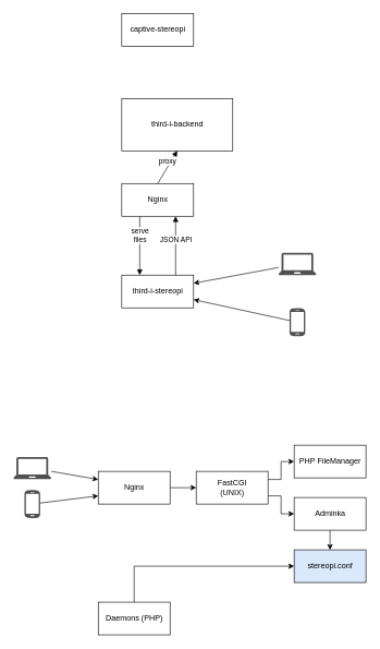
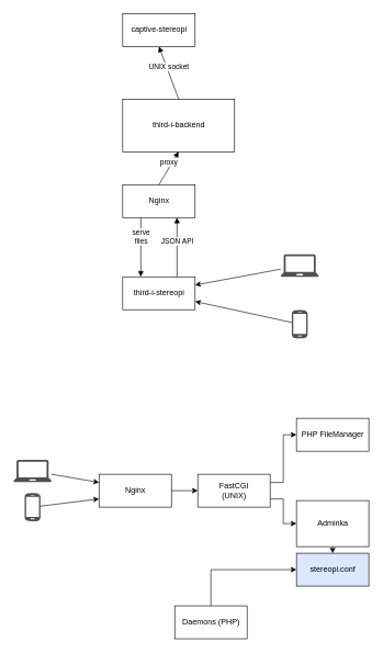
+ <mxCell id="5" value="UNIX socket" style="html=1;verticalAlign=bottom;endArrow=block;entryX=0.5;entryY=1;entryDx=0;entryDy=0;exitX=0.5;exitY=0;exitDx=0;exitDy=0;" parent="1" source="4" target="3" edge="1"><mxGeometry width="80" relative="1" as="geometry"><mxPoint x="426" y="100" as="sourcePoint" /><mxPoint x="486" y="160" as="targetPoint" /></mxGeometry></mxCell>
- <mxCell id="17" value="PHP FileManager" style="html=1;" parent="1" vertex="1"><mxGeometry x="450" y="680" width="110" height="50" as="geometry" /></mxCell>
+ <mxCell id="17" value="PHP FileManager" style="html=1;" parent="1" vertex="1"><mxGeometry x="450" y="635" width="110" height="50" as="geometry" /></mxCell>
- <mxCell id="19" value="Adminka" style="html=1;" parent="1" vertex="1"><mxGeometry x="450" y="760" width="110" height="50" as="geometry" /></mxCell>
+ <mxCell id="19" value="Adminka" style="html=1;" parent="1" vertex="1"><mxGeometry x="450" y="760" width="110" height="70" as="geometry" /></mxCell>
- <mxCell id="21" value="Daemons (PHP)" style="html=1;" parent="1" vertex="1"><mxGeometry x="150" y="920" width="110" height="50" as="geometry" /></mxCell>
+ <mxCell id="21" value="Daemons (PHP)" style="html=1;" parent="1" vertex="1"><mxGeometry x="265" y="920" width="110" height="50" as="geometry" /></mxCell>
